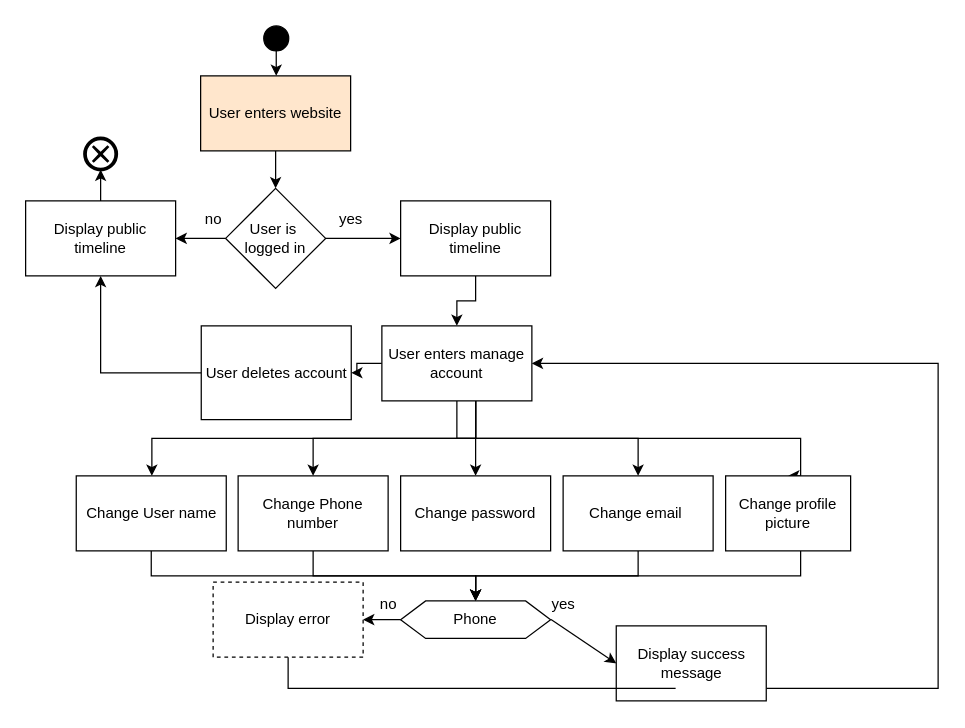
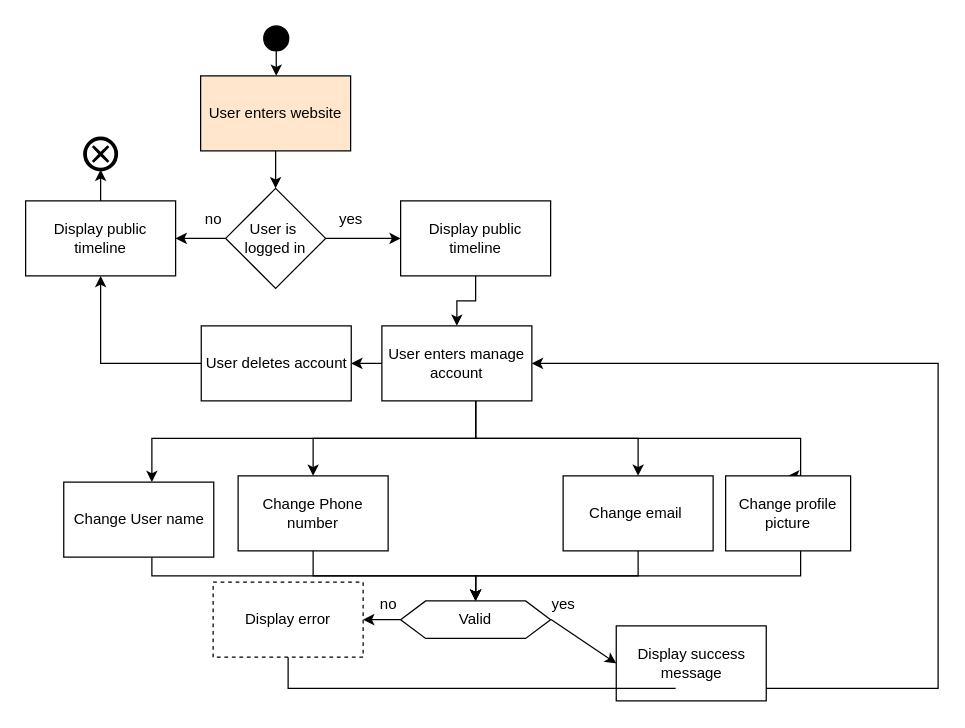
- <mxCell id="31" value="User deletes account" style="whiteSpace=wrap;html=1;" vertex="1" parent="1"><mxGeometry x="160.5" y="260" width="120" height="75" as="geometry" /></mxCell>
+ <mxCell id="31" value="User deletes account" style="whiteSpace=wrap;html=1;" vertex="1" parent="1"><mxGeometry x="160.5" y="260" width="120" height="60" as="geometry" /></mxCell>
- <mxCell id="16" style="edgeStyle=orthogonalEdgeStyle;rounded=0;orthogonalLoop=1;jettySize=auto;html=1;entryX=0.5;entryY=0;entryDx=0;entryDy=0;" edge="1" parent="1" source="20" target="29"><mxGeometry relative="1" as="geometry" /></mxCell>
- <mxCell id="22" value="Change User name" style="whiteSpace=wrap;html=1;" vertex="1" parent="1"><mxGeometry x="60.5" y="380" width="120" height="60" as="geometry" /></mxCell>
+ <mxCell id="22" value="Change User name" style="whiteSpace=wrap;html=1;" vertex="1" parent="1"><mxGeometry x="50.5" y="385" width="120" height="60" as="geometry" /></mxCell>
- <mxCell id="29" value="Change password" style="whiteSpace=wrap;html=1;" vertex="1" parent="1"><mxGeometry x="320" y="380" width="120" height="60" as="geometry" /></mxCell>
- <mxCell id="34" value="Phone" style="shape=hexagon;perimeter=hexagonPerimeter2;whiteSpace=wrap;html=1;fixedSize=1;" vertex="1" parent="1"><mxGeometry x="320" y="480" width="120" height="30" as="geometry" /></mxCell>
+ <mxCell id="34" value="Valid" style="shape=hexagon;perimeter=hexagonPerimeter2;whiteSpace=wrap;html=1;fixedSize=1;" vertex="1" parent="1"><mxGeometry x="320" y="480" width="120" height="30" as="geometry" /></mxCell>
